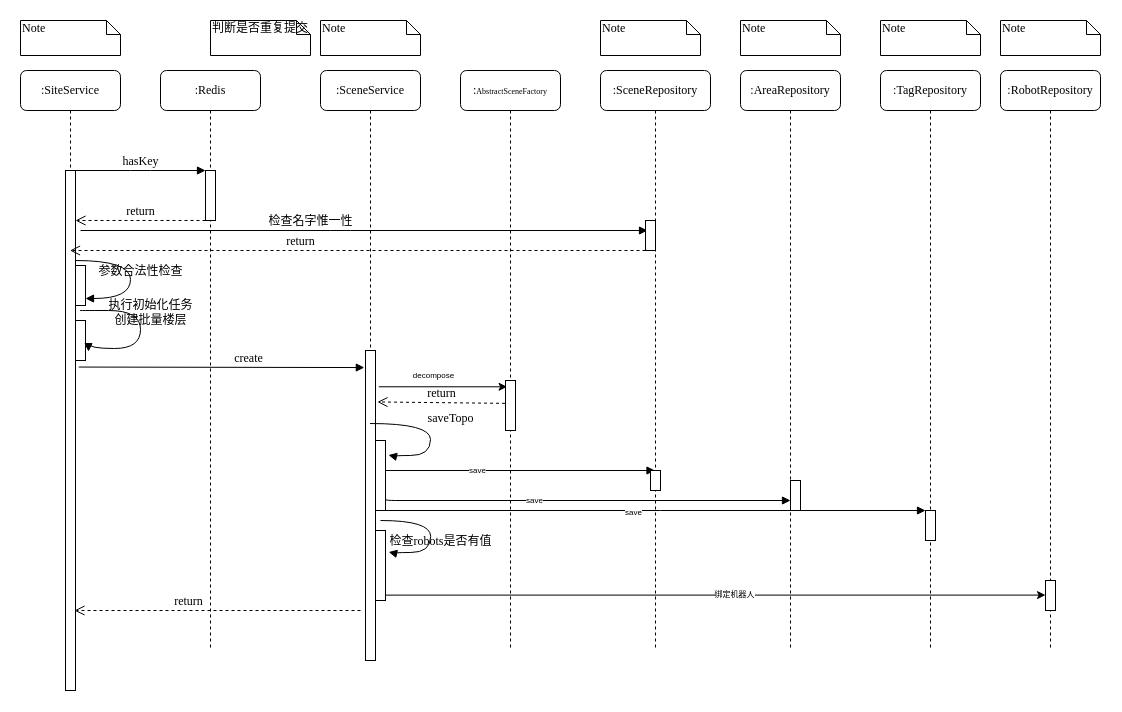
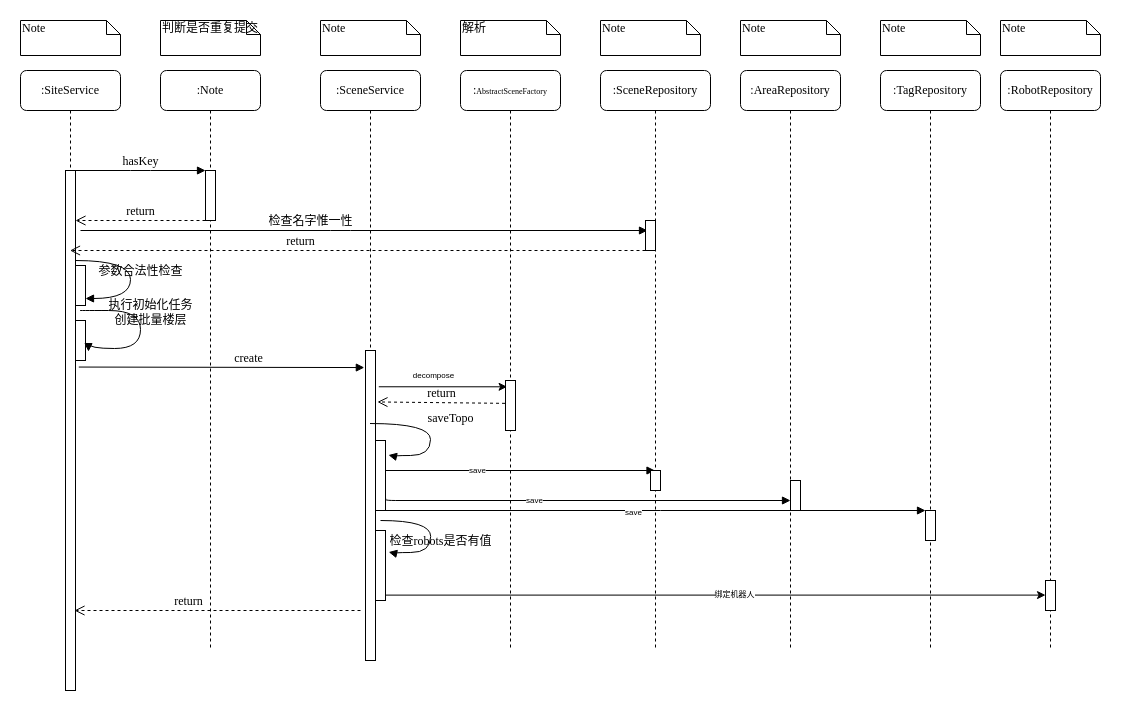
- <mxCell id="32" value="判断是否重复提交" style="shape=note;whiteSpace=wrap;html=1;size=14;verticalAlign=top;align=left;spacingTop=-6;rounded=0;shadow=0;comic=0;labelBackgroundColor=none;strokeWidth=1;fontFamily=Verdana;fontSize=12" parent="1" vertex="1"><mxGeometry x="210" y="20" width="100" height="35" as="geometry" /></mxCell>
+ <mxCell id="32" value="判断是否重复提交" style="shape=note;whiteSpace=wrap;html=1;size=14;verticalAlign=top;align=left;spacingTop=-6;rounded=0;shadow=0;comic=0;labelBackgroundColor=none;strokeWidth=1;fontFamily=Verdana;fontSize=12" parent="1" vertex="1"><mxGeometry x="160" y="20" width="100" height="35" as="geometry" /></mxCell>
+ <mxCell id="34" value="解析" style="shape=note;whiteSpace=wrap;html=1;size=14;verticalAlign=top;align=left;spacingTop=-6;rounded=0;shadow=0;comic=0;labelBackgroundColor=none;strokeWidth=1;fontFamily=Verdana;fontSize=12" parent="1" vertex="1"><mxGeometry x="460" y="20" width="100" height="35" as="geometry" /></mxCell>
- <mxCell id="2" value=":Redis" style="shape=umlLifeline;perimeter=lifelinePerimeter;whiteSpace=wrap;html=1;container=1;collapsible=0;recursiveResize=0;outlineConnect=0;rounded=1;shadow=0;comic=0;labelBackgroundColor=none;strokeWidth=1;fontFamily=Verdana;fontSize=12;align=center;" parent="1" vertex="1"><mxGeometry x="160" y="70" width="100" height="580" as="geometry" /></mxCell>
+ <mxCell id="2" value=":Note" style="shape=umlLifeline;perimeter=lifelinePerimeter;whiteSpace=wrap;html=1;container=1;collapsible=0;recursiveResize=0;outlineConnect=0;rounded=1;shadow=0;comic=0;labelBackgroundColor=none;strokeWidth=1;fontFamily=Verdana;fontSize=12;align=center;" parent="1" vertex="1"><mxGeometry x="160" y="70" width="100" height="580" as="geometry" /></mxCell>
